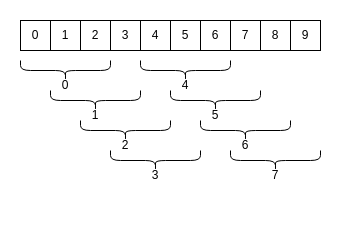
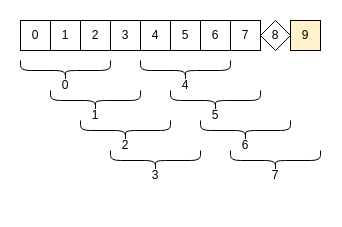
- <mxCell id="10" value="8" style="rounded=0;whiteSpace=wrap;html=1;" vertex="1" parent="1"><mxGeometry x="260" y="20" width="30" height="30" as="geometry" /></mxCell>
+ <mxCell id="10" value="8" style="rhombus;whiteSpace=wrap;html=1;" vertex="1" parent="1"><mxGeometry x="260" y="20" width="30" height="30" as="geometry" /></mxCell>
- <mxCell id="11" value="9" style="rounded=0;whiteSpace=wrap;html=1;" vertex="1" parent="1"><mxGeometry x="290" y="20" width="30" height="30" as="geometry" /></mxCell>
+ <mxCell id="11" value="9" style="rounded=0;whiteSpace=wrap;html=1;fillColor=#fff2cc;" vertex="1" parent="1"><mxGeometry x="290" y="20" width="30" height="30" as="geometry" /></mxCell>
